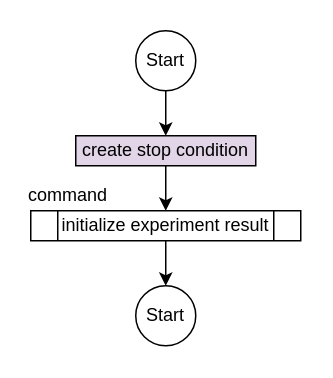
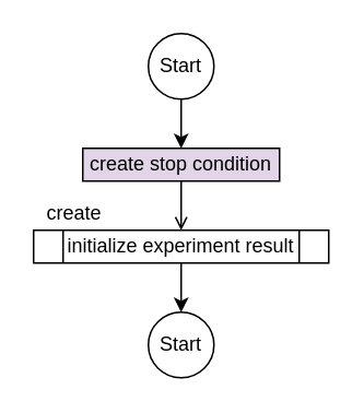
- <mxCell id="9" value="command" style="text;html=1;strokeColor=none;fillColor=none;align=center;verticalAlign=middle;whiteSpace=wrap;rounded=0;" vertex="1" parent="1"><mxGeometry x="20" y="120" width="50" height="20" as="geometry" /></mxCell>
+ <mxCell id="9" value="create" style="text;html=1;strokeColor=none;fillColor=none;align=center;verticalAlign=middle;whiteSpace=wrap;rounded=0;" vertex="1" parent="1"><mxGeometry x="20" y="120" width="50" height="20" as="geometry" /></mxCell>
- <mxCell id="4" style="edgeStyle=orthogonalEdgeStyle;rounded=0;orthogonalLoop=1;jettySize=auto;html=1;entryX=0.5;entryY=0;entryDx=0;entryDy=0;" edge="1" parent="1" source="5" target="7"><mxGeometry relative="1" as="geometry" /></mxCell>
+ <mxCell id="4" style="edgeStyle=orthogonalEdgeStyle;rounded=0;orthogonalLoop=1;jettySize=auto;html=1;entryX=0.5;entryY=0;entryDx=0;entryDy=0;endArrow=open;" edge="1" parent="1" source="5" target="7"><mxGeometry relative="1" as="geometry" /></mxCell>
